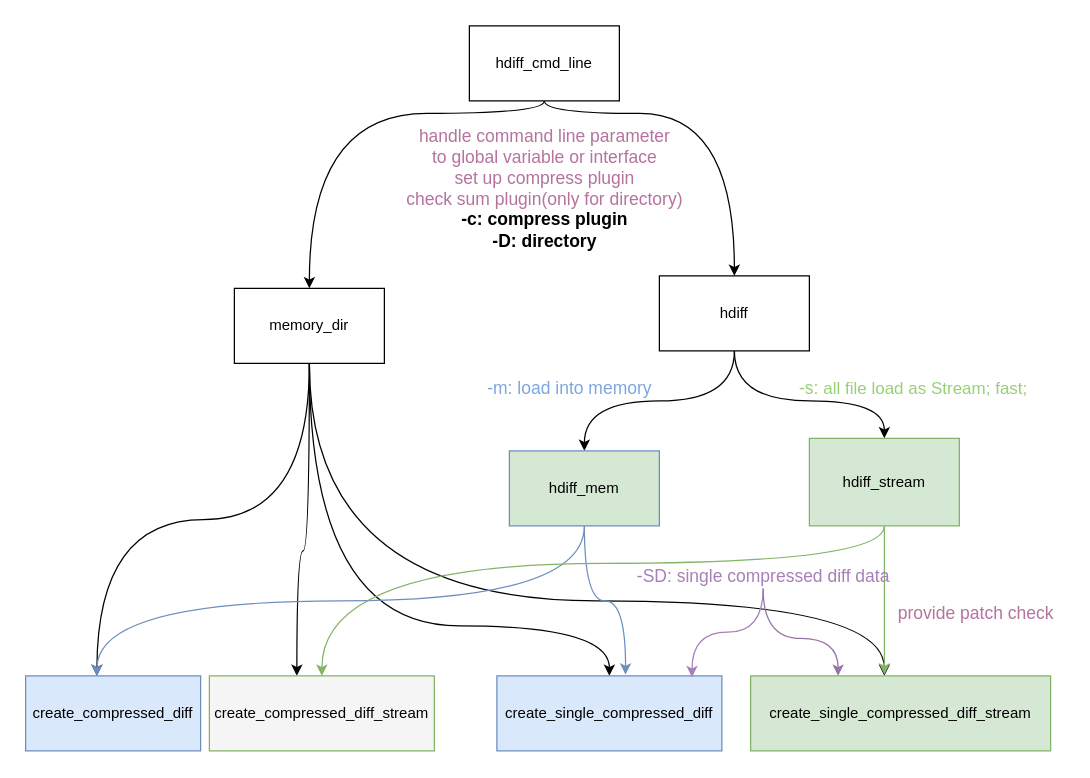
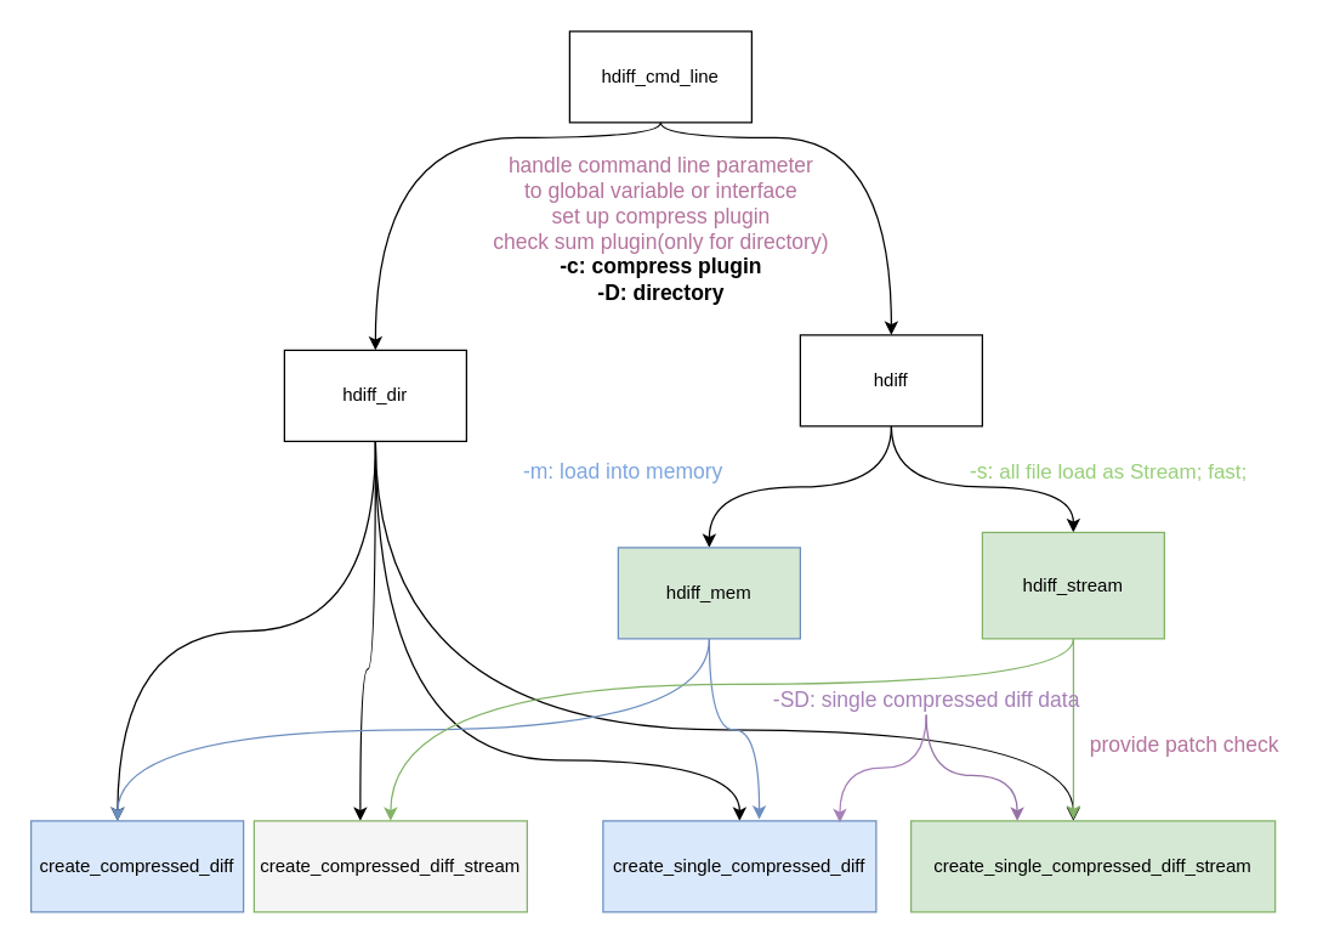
- <mxCell id="9" value="memory_dir" style="whiteSpace=wrap;html=1;" vertex="1" parent="1"><mxGeometry x="187" y="230" width="120" height="60" as="geometry" /></mxCell>
+ <mxCell id="9" value="hdiff_dir" style="whiteSpace=wrap;html=1;" vertex="1" parent="1"><mxGeometry x="187" y="230" width="120" height="60" as="geometry" /></mxCell>
- <mxCell id="28" value="&lt;font color=&quot;#7ea6e0&quot;&gt;-m: load into memory&lt;/font&gt;" style="text;html=1;align=center;verticalAlign=middle;resizable=0;points=[];autosize=1;fontSize=14;" vertex="1" parent="1"><mxGeometry x="380" y="300" width="150" height="20" as="geometry" /></mxCell>
+ <mxCell id="28" value="&lt;font color=&quot;#7ea6e0&quot;&gt;-m: load into memory&lt;/font&gt;" style="text;html=1;align=center;verticalAlign=middle;resizable=0;points=[];autosize=1;fontSize=14;" vertex="1" parent="1"><mxGeometry x="335" y="300" width="150" height="20" as="geometry" /></mxCell>
